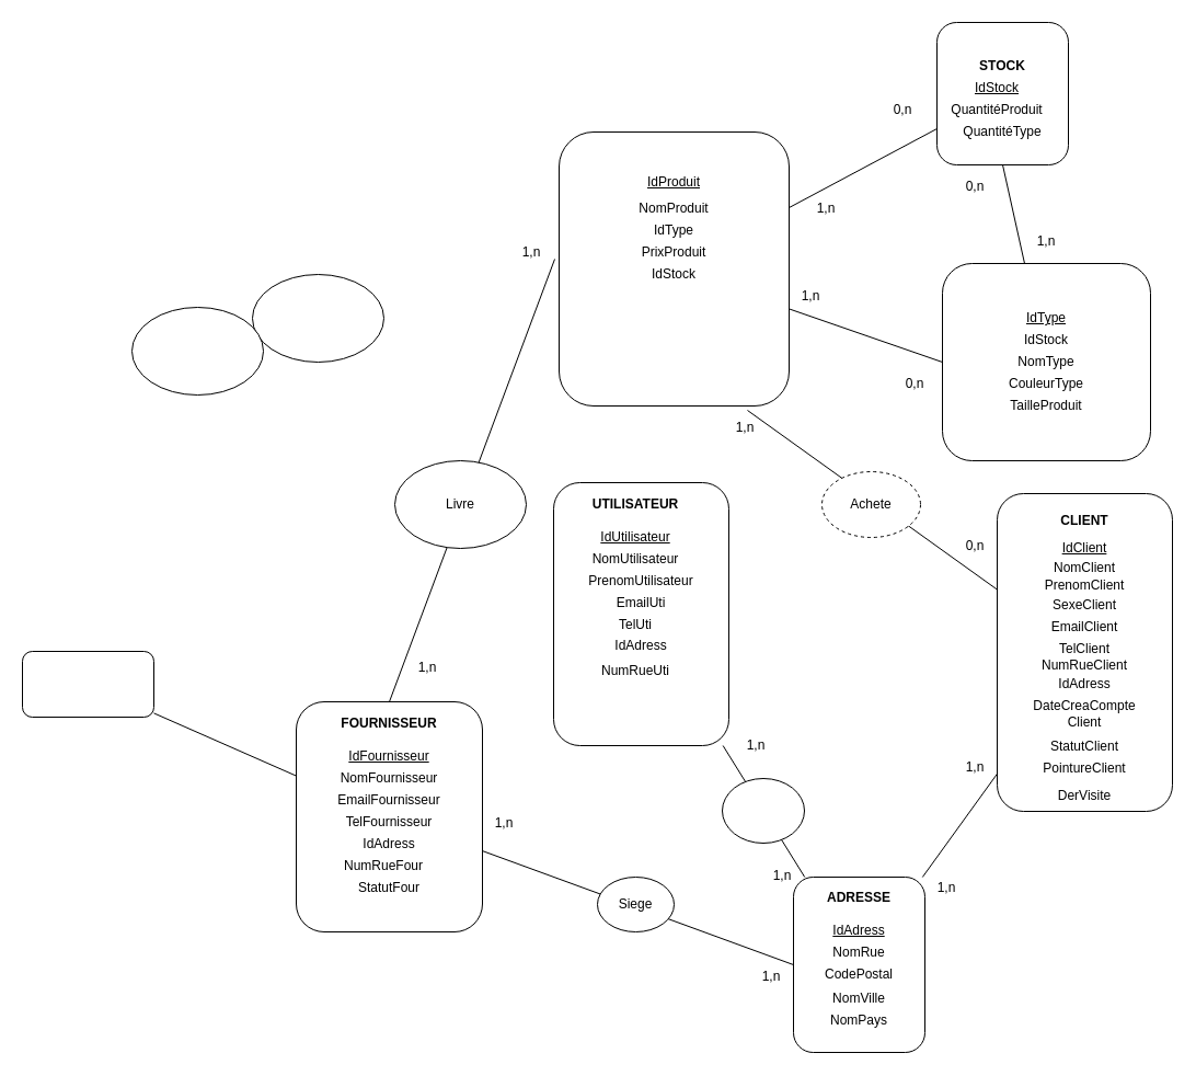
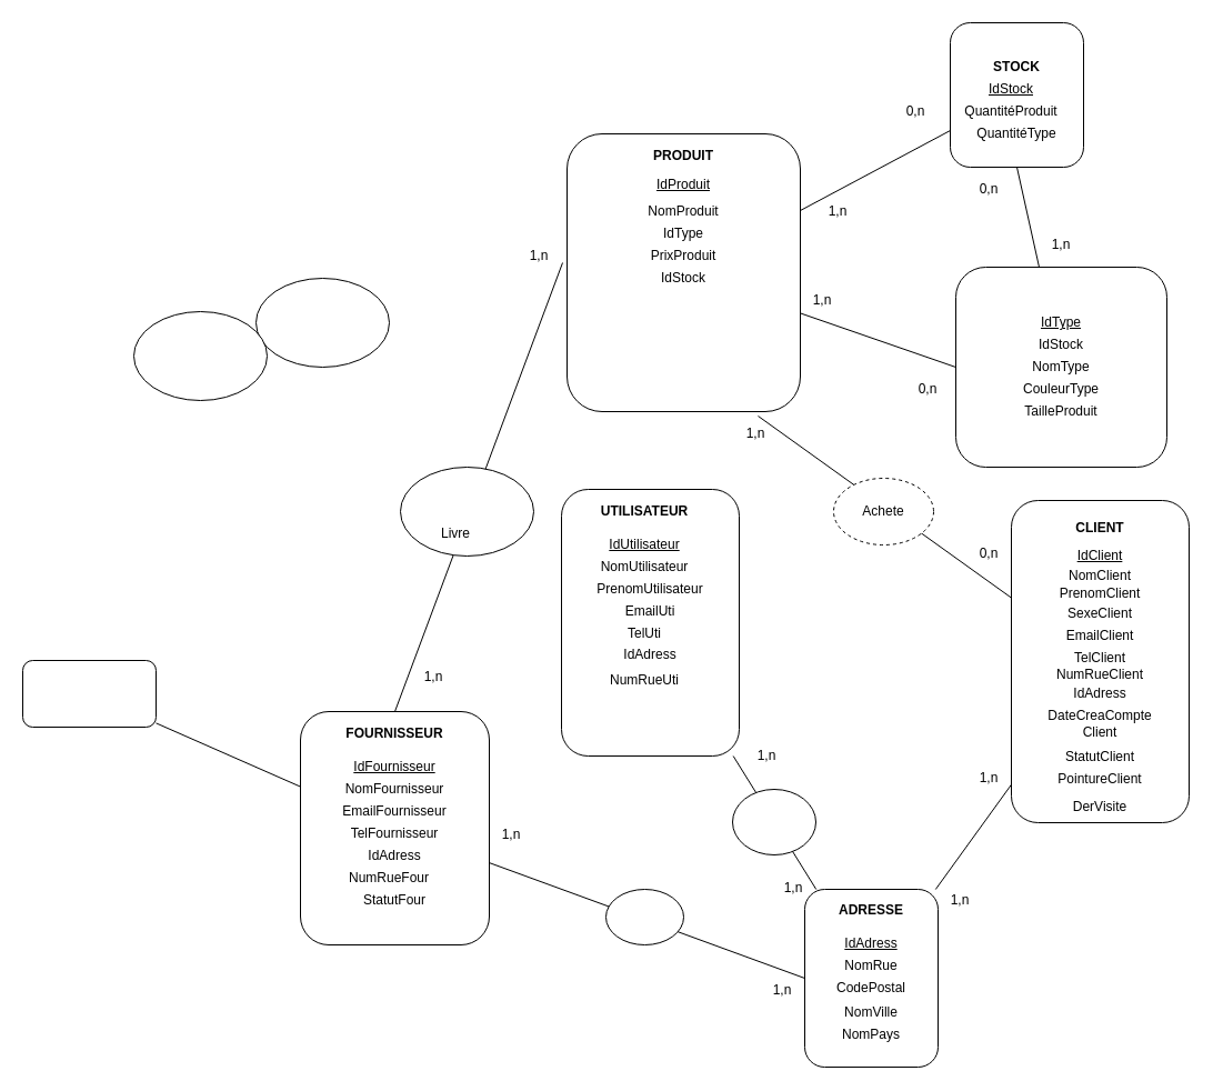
+ <mxCell id="6" value="PRODUIT" style="text;html=1;strokeColor=none;fillColor=none;align=center;verticalAlign=middle;whiteSpace=wrap;rounded=0;fontStyle=1" parent="1" vertex="1"><mxGeometry x="595" y="130" width="40" height="20" as="geometry" /></mxCell>
- <mxCell id="78" value="Livre" style="text;html=1;strokeColor=none;fillColor=none;align=center;verticalAlign=middle;whiteSpace=wrap;rounded=0;" vertex="1" parent="1"><mxGeometry x="400" y="450" width="40" height="20" as="geometry" /></mxCell>
+ <mxCell id="78" value="Livre" style="text;html=1;strokeColor=none;fillColor=none;align=center;verticalAlign=middle;whiteSpace=wrap;rounded=0;" vertex="1" parent="1"><mxGeometry x="390" y="470" width="40" height="20" as="geometry" /></mxCell>
- <mxCell id="92" value="Siege" style="text;html=1;strokeColor=none;fillColor=none;align=center;verticalAlign=middle;whiteSpace=wrap;rounded=0;" vertex="1" parent="1"><mxGeometry x="560" y="815" width="40" height="20" as="geometry" /></mxCell>
